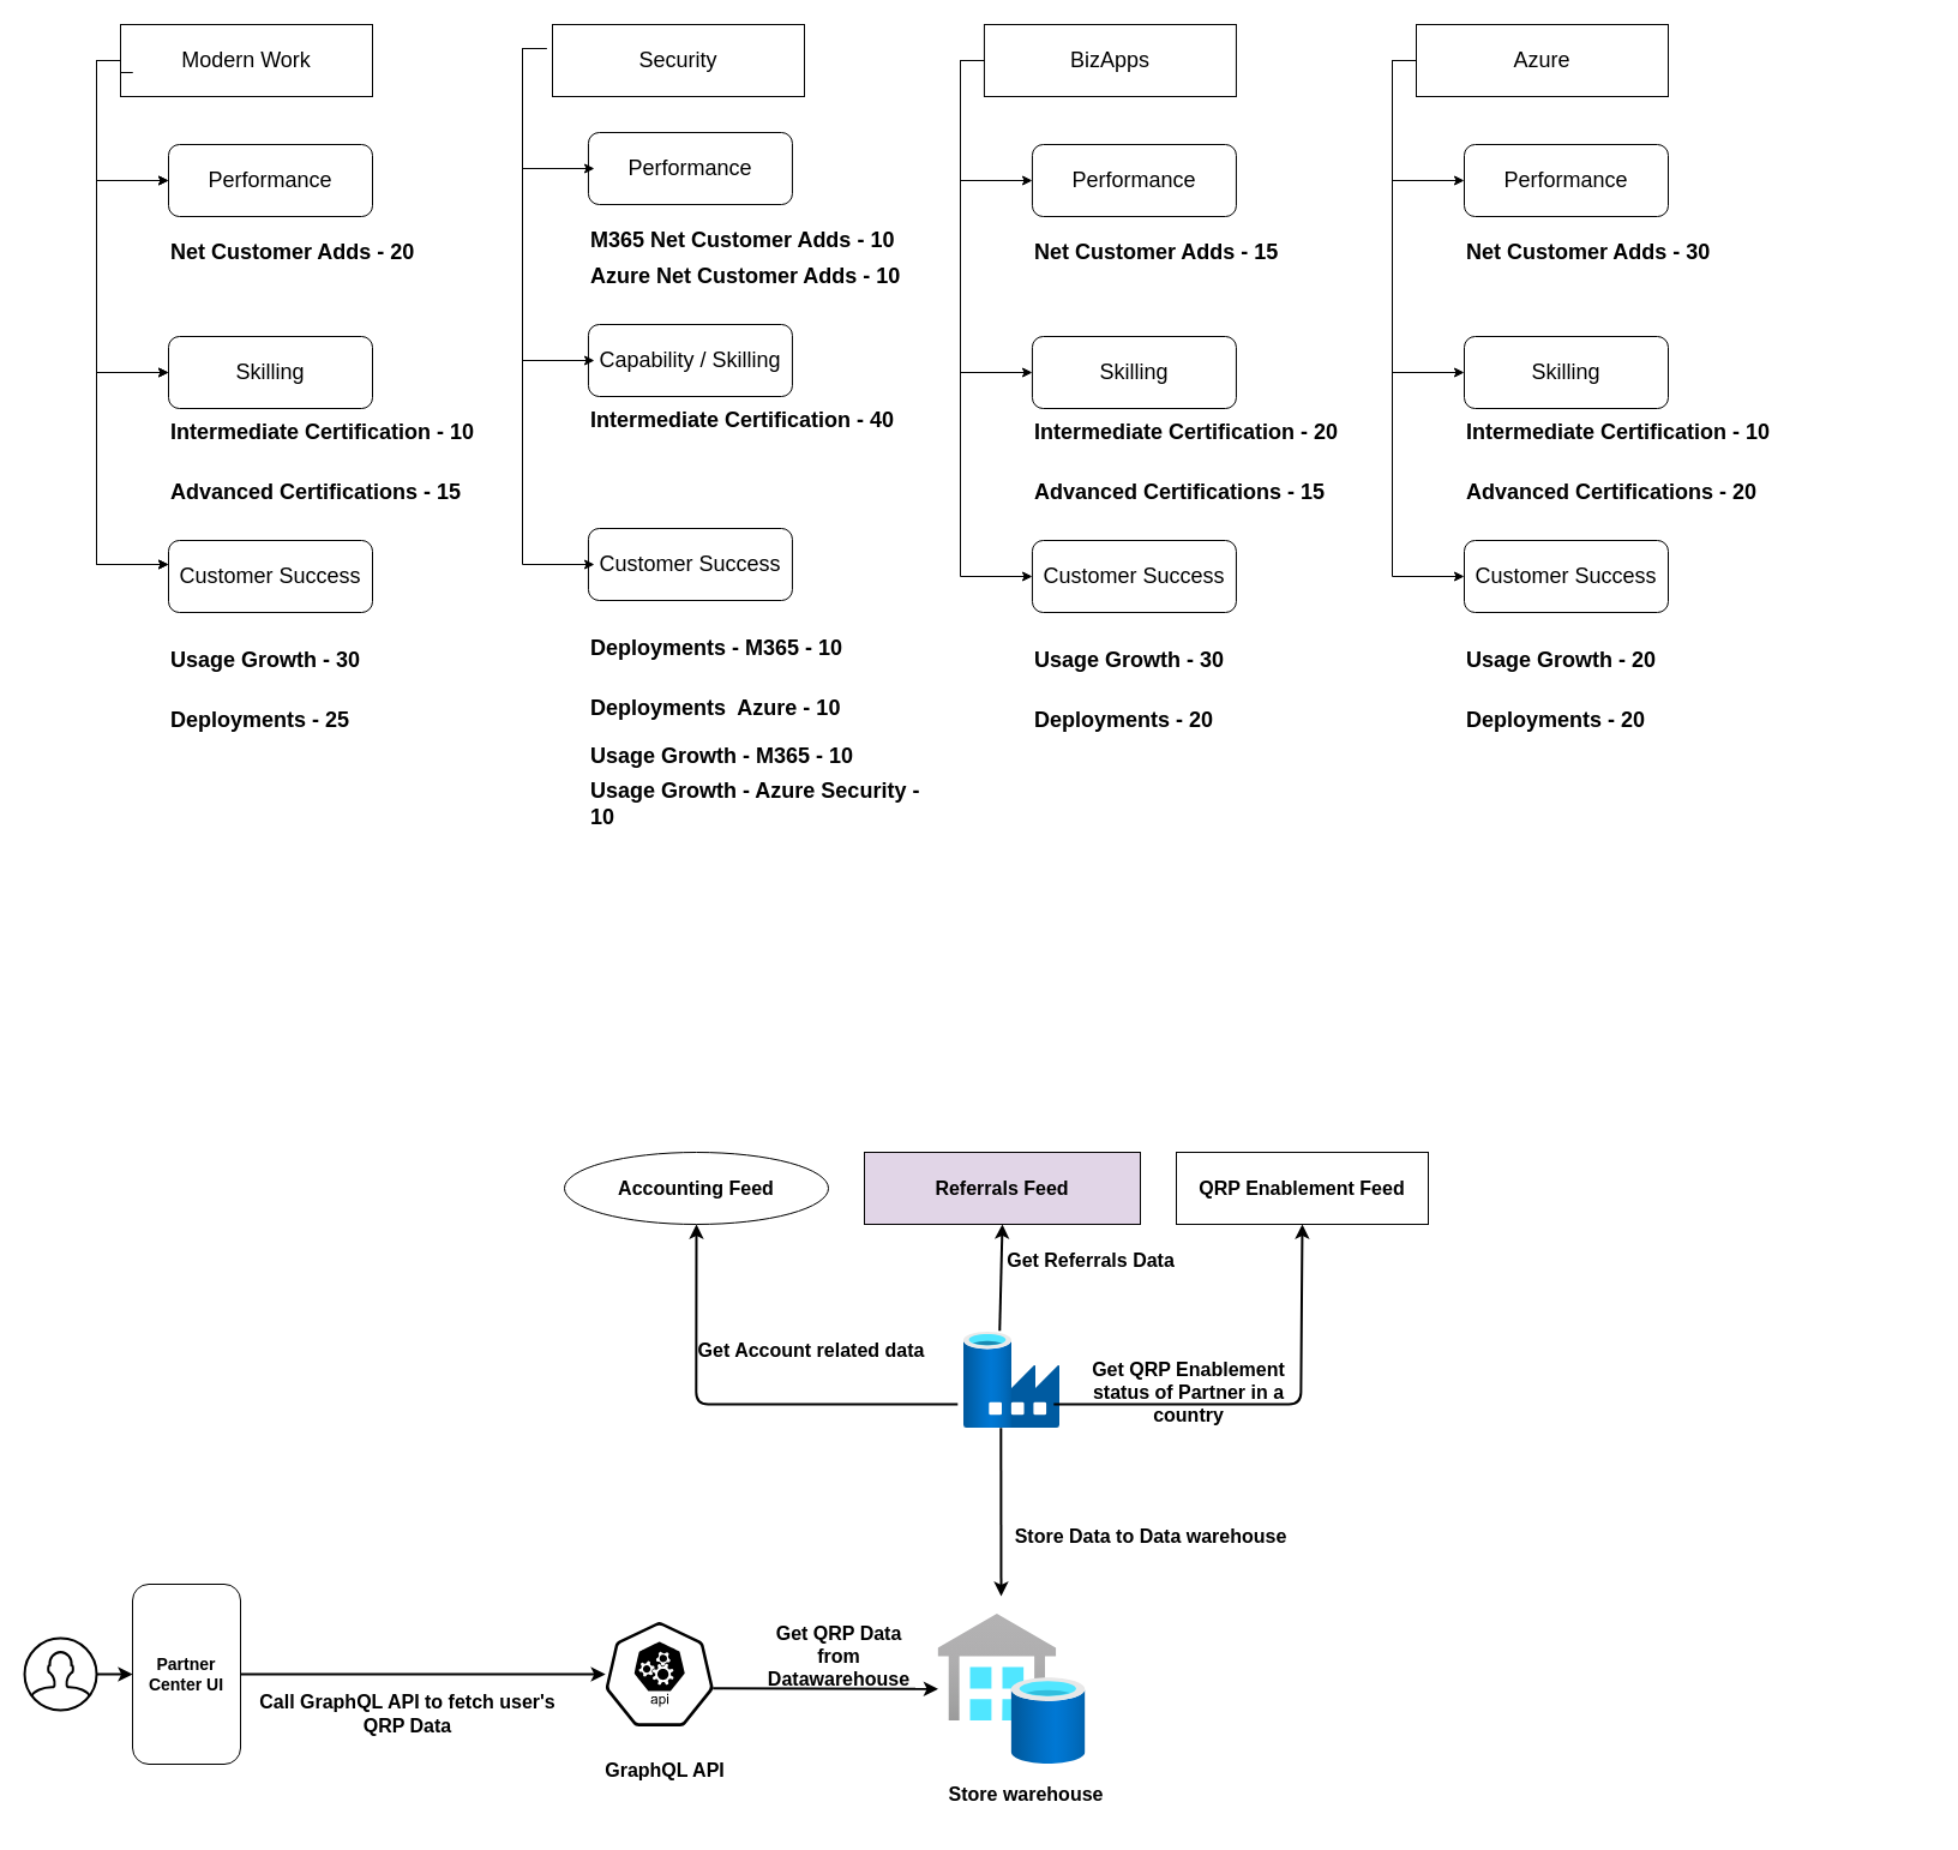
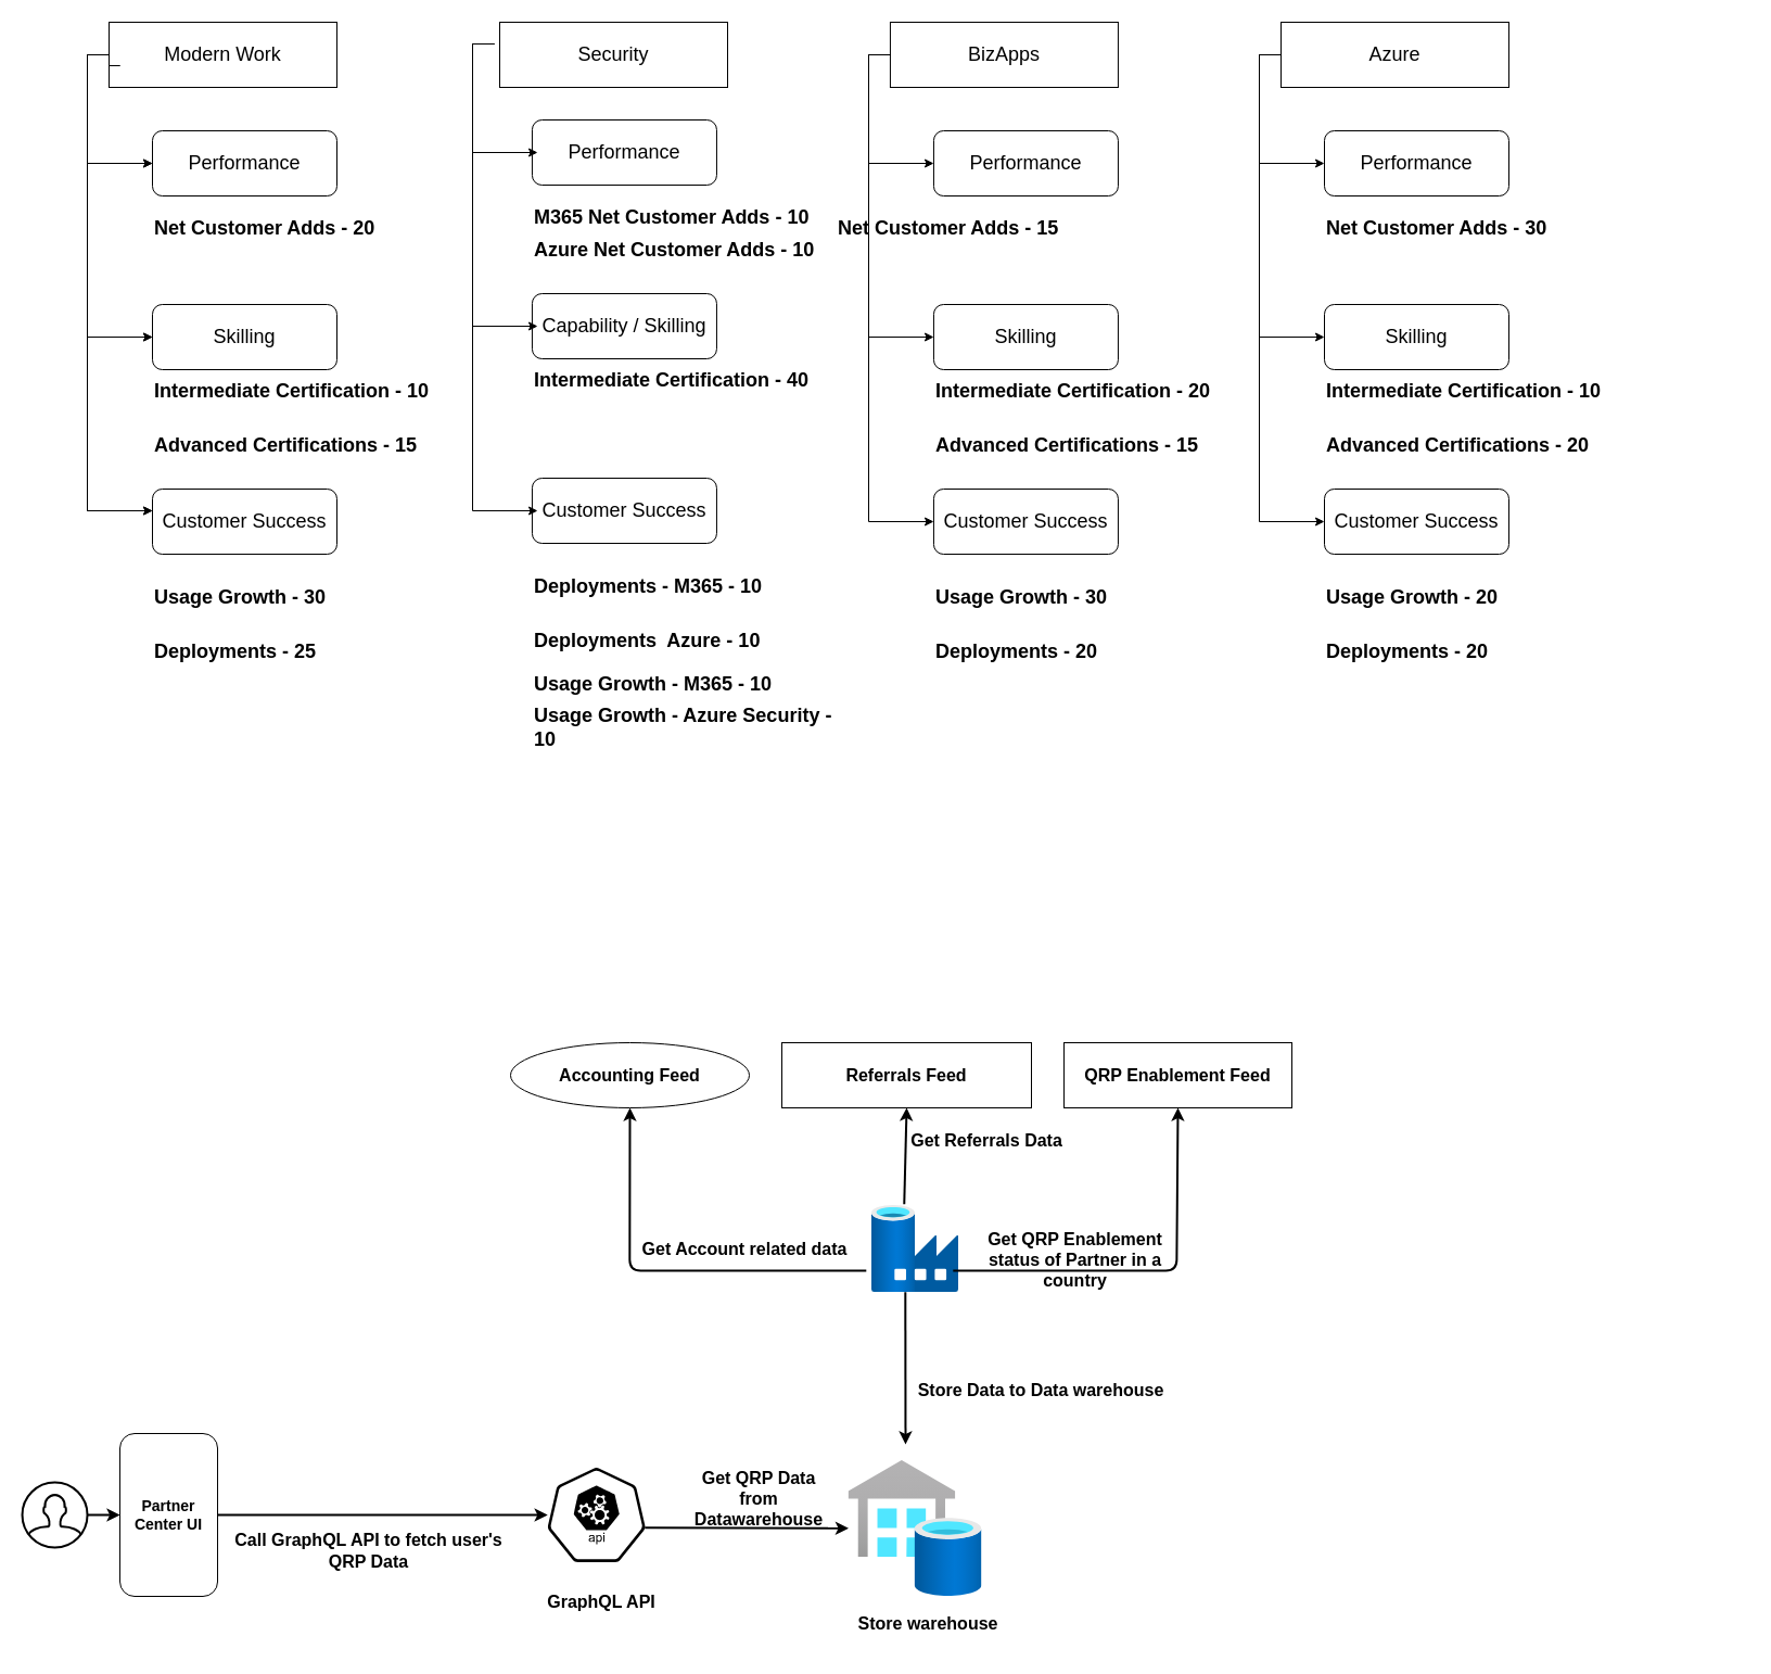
- <mxCell id="32" value="Net Customer Adds - 15" style="text;html=1;strokeColor=none;fillColor=none;align=left;verticalAlign=middle;whiteSpace=wrap;rounded=0;fontSize=18;fontStyle=1;" parent="1" vertex="1"><mxGeometry x="859.94" y="200" width="250" height="20" as="geometry" /></mxCell>
+ <mxCell id="32" value="Net Customer Adds - 15" style="text;html=1;strokeColor=none;fillColor=none;align=left;verticalAlign=middle;whiteSpace=wrap;rounded=0;fontSize=18;fontStyle=1;" parent="1" vertex="1"><mxGeometry x="769.94" y="200" width="250" height="20" as="geometry" /></mxCell>
- <mxCell id="64" value="&lt;font style=&quot;font-size: 16px;&quot;&gt;Referrals Feed&lt;/font&gt;" style="rounded=0;whiteSpace=wrap;html=1;fontStyle=1;fontSize=16;fillColor=#e1d5e7;" vertex="1" parent="1"><mxGeometry x="720" y="960" width="230" height="60" as="geometry" /></mxCell>
+ <mxCell id="64" value="&lt;font style=&quot;font-size: 16px;&quot;&gt;Referrals Feed&lt;/font&gt;" style="rounded=0;whiteSpace=wrap;html=1;fontStyle=1;fontSize=16;" vertex="1" parent="1"><mxGeometry x="720" y="960" width="230" height="60" as="geometry" /></mxCell>
- <mxCell id="71" value="Get Account related data" style="text;html=1;strokeColor=none;fillColor=none;align=center;verticalAlign=middle;whiteSpace=wrap;rounded=0;fontSize=16;fontStyle=1" vertex="1" parent="1"><mxGeometry x="580" y="1105" width="192" height="40" as="geometry" /></mxCell>
+ <mxCell id="71" value="Get Account related data" style="text;html=1;strokeColor=none;fillColor=none;align=center;verticalAlign=middle;whiteSpace=wrap;rounded=0;fontSize=16;fontStyle=1" vertex="1" parent="1"><mxGeometry x="590" y="1130" width="192" height="40" as="geometry" /></mxCell>
